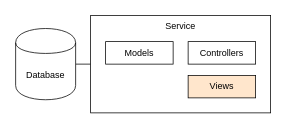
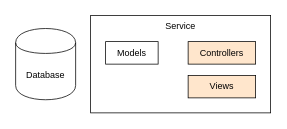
- <mxCell id="5" value="Models" style="rounded=0;whiteSpace=wrap;html=1;align=center;" vertex="1" parent="1"><mxGeometry x="140" y="55" width="90" height="30" as="geometry" /></mxCell>
+ <mxCell id="5" value="Models" style="rounded=0;whiteSpace=wrap;html=1;align=center;" vertex="1" parent="1"><mxGeometry x="140" y="55" width="70" height="30" as="geometry" /></mxCell>
- <mxCell id="6" value="Controllers" style="rounded=0;whiteSpace=wrap;html=1;align=center;" vertex="1" parent="1"><mxGeometry x="250" y="55" width="90" height="30" as="geometry" /></mxCell>
+ <mxCell id="6" value="Controllers" style="rounded=0;whiteSpace=wrap;html=1;align=center;fillColor=#ffe6cc;" vertex="1" parent="1"><mxGeometry x="250" y="55" width="90" height="30" as="geometry" /></mxCell>
- <mxCell id="2" style="edgeStyle=orthogonalEdgeStyle;rounded=0;orthogonalLoop=1;jettySize=auto;html=1;exitX=1;exitY=0.5;exitDx=0;exitDy=0;entryX=0;entryY=0.5;entryDx=0;entryDy=0;strokeColor=#000000;endArrow=none;endFill=0;" edge="1" parent="1" source="3" target="4"><mxGeometry relative="1" as="geometry" /></mxCell>
